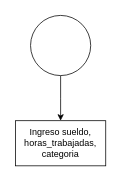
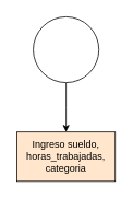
- <mxCell id="4" value="Ingreso sueldo, horas_trabajadas, categoria" style="rounded=0;whiteSpace=wrap;html=1;" vertex="1" parent="1"><mxGeometry x="20" y="160" width="120" height="60" as="geometry" /></mxCell>
+ <mxCell id="4" value="Ingreso sueldo, horas_trabajadas, categoria" style="rounded=0;whiteSpace=wrap;html=1;fillColor=#ffe6cc;" vertex="1" parent="1"><mxGeometry x="20" y="160" width="120" height="60" as="geometry" /></mxCell>
